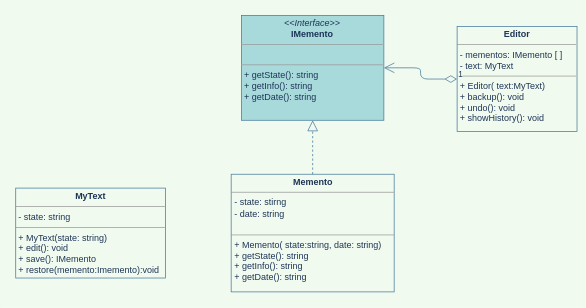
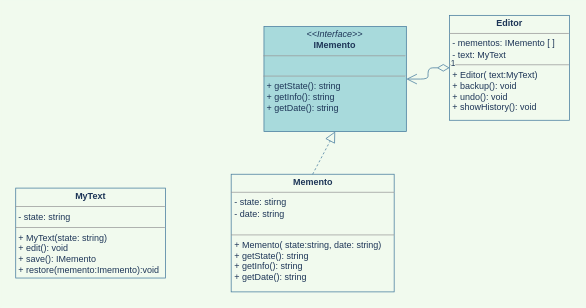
- <mxCell id="2" value="&lt;p style=&quot;margin: 0px ; margin-top: 4px ; text-align: center&quot;&gt;&lt;i&gt;&amp;lt;&amp;lt;Interface&amp;gt;&amp;gt;&lt;/i&gt;&lt;br&gt;&lt;b&gt;IMemento&lt;/b&gt;&lt;/p&gt;&lt;hr size=&quot;1&quot;&gt;&lt;p style=&quot;margin: 0px ; margin-left: 4px&quot;&gt;&lt;br&gt;&lt;/p&gt;&lt;hr size=&quot;1&quot;&gt;&lt;p style=&quot;margin: 0px ; margin-left: 4px&quot;&gt;+ getState(): string&lt;br&gt;+ getInfo(): string&lt;br&gt;&lt;/p&gt;&lt;p style=&quot;margin: 0px ; margin-left: 4px&quot;&gt;+ getDate(): string&lt;br&gt;&lt;/p&gt;" style="verticalAlign=top;align=left;overflow=fill;fontSize=12;fontFamily=Helvetica;html=1;rounded=0;strokeColor=#457B9D;fontColor=#1D3557;fillColor=#A8DADC;" vertex="1" parent="1"><mxGeometry x="321.25" y="20" width="190" height="140" as="geometry" /></mxCell>
+ <mxCell id="2" value="&lt;p style=&quot;margin: 0px ; margin-top: 4px ; text-align: center&quot;&gt;&lt;i&gt;&amp;lt;&amp;lt;Interface&amp;gt;&amp;gt;&lt;/i&gt;&lt;br&gt;&lt;b&gt;IMemento&lt;/b&gt;&lt;/p&gt;&lt;hr size=&quot;1&quot;&gt;&lt;p style=&quot;margin: 0px ; margin-left: 4px&quot;&gt;&lt;br&gt;&lt;/p&gt;&lt;hr size=&quot;1&quot;&gt;&lt;p style=&quot;margin: 0px ; margin-left: 4px&quot;&gt;+ getState(): string&lt;br&gt;+ getInfo(): string&lt;br&gt;&lt;/p&gt;&lt;p style=&quot;margin: 0px ; margin-left: 4px&quot;&gt;+ getDate(): string&lt;br&gt;&lt;/p&gt;" style="verticalAlign=top;align=left;overflow=fill;fontSize=12;fontFamily=Helvetica;html=1;rounded=0;strokeColor=#457B9D;fontColor=#1D3557;fillColor=#A8DADC;" vertex="1" parent="1"><mxGeometry x="351.25" y="35" width="190" height="140" as="geometry" /></mxCell>
- <mxCell id="5" value="&lt;p style=&quot;margin: 0px ; margin-top: 4px ; text-align: center&quot;&gt;&lt;b&gt;Editor&lt;/b&gt;&lt;/p&gt;&lt;hr size=&quot;1&quot;&gt;&lt;p style=&quot;margin: 0px ; margin-left: 4px&quot;&gt;- mementos: IMemento [ ]&lt;/p&gt;&lt;p style=&quot;margin: 0px ; margin-left: 4px&quot;&gt;- text: MyText&lt;/p&gt;&lt;hr size=&quot;1&quot;&gt;&lt;p style=&quot;margin: 0px ; margin-left: 4px&quot;&gt;+ Editor( text:MyText)&lt;/p&gt;&lt;p style=&quot;margin: 0px ; margin-left: 4px&quot;&gt;+ backup(): void&lt;/p&gt;&lt;p style=&quot;margin: 0px ; margin-left: 4px&quot;&gt;+ undo(): void&lt;/p&gt;&lt;p style=&quot;margin: 0px ; margin-left: 4px&quot;&gt;+ showHistory(): void&lt;/p&gt;" style="verticalAlign=top;align=left;overflow=fill;fontSize=12;fontFamily=Helvetica;html=1;rounded=0;fontColor=#1D3557;strokeColor=#457B9D;fillColor=none;" vertex="1" parent="1"><mxGeometry x="609" y="35" width="160" height="140" as="geometry" /></mxCell>
+ <mxCell id="5" value="&lt;p style=&quot;margin: 0px ; margin-top: 4px ; text-align: center&quot;&gt;&lt;b&gt;Editor&lt;/b&gt;&lt;/p&gt;&lt;hr size=&quot;1&quot;&gt;&lt;p style=&quot;margin: 0px ; margin-left: 4px&quot;&gt;- mementos: IMemento [ ]&lt;/p&gt;&lt;p style=&quot;margin: 0px ; margin-left: 4px&quot;&gt;- text: MyText&lt;/p&gt;&lt;hr size=&quot;1&quot;&gt;&lt;p style=&quot;margin: 0px ; margin-left: 4px&quot;&gt;+ Editor( text:MyText)&lt;/p&gt;&lt;p style=&quot;margin: 0px ; margin-left: 4px&quot;&gt;+ backup(): void&lt;/p&gt;&lt;p style=&quot;margin: 0px ; margin-left: 4px&quot;&gt;+ undo(): void&lt;/p&gt;&lt;p style=&quot;margin: 0px ; margin-left: 4px&quot;&gt;+ showHistory(): void&lt;/p&gt;" style="verticalAlign=top;align=left;overflow=fill;fontSize=12;fontFamily=Helvetica;html=1;rounded=0;fontColor=#1D3557;strokeColor=#457B9D;fillColor=none;" vertex="1" parent="1"><mxGeometry x="599" y="20" width="160" height="140" as="geometry" /></mxCell>
